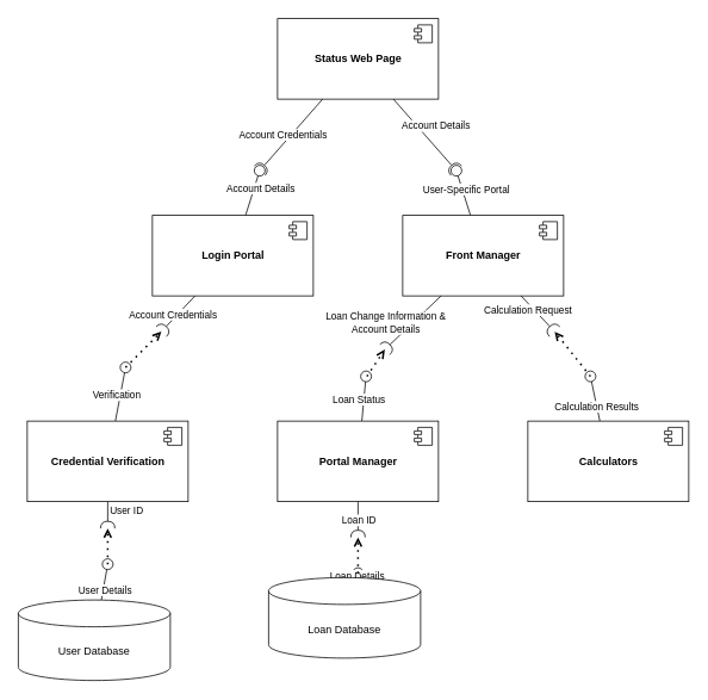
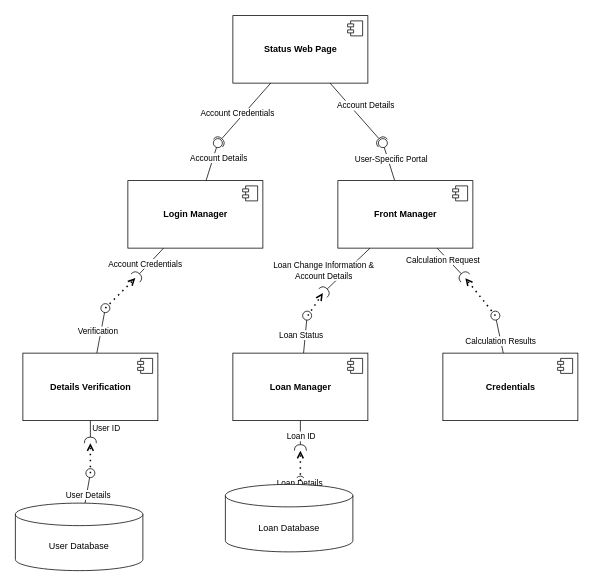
- <mxCell id="18" value="&lt;b&gt;Login Portal&lt;/b&gt;" style="html=1;dropTarget=0;" vertex="1" parent="1"><mxGeometry x="170" y="240" width="180" height="90" as="geometry" /></mxCell>
+ <mxCell id="18" value="&lt;b&gt;Login Manager&lt;/b&gt;" style="html=1;dropTarget=0;" vertex="1" parent="1"><mxGeometry x="170" y="240" width="180" height="90" as="geometry" /></mxCell>
- <mxCell id="6" value="&lt;b&gt;Credential Verification&lt;/b&gt;" style="html=1;dropTarget=0;" vertex="1" parent="1"><mxGeometry x="30" y="470" width="180" height="90" as="geometry" /></mxCell>
+ <mxCell id="6" value="&lt;b&gt;Details Verification&lt;/b&gt;" style="html=1;dropTarget=0;" vertex="1" parent="1"><mxGeometry x="30" y="470" width="180" height="90" as="geometry" /></mxCell>
- <mxCell id="10" value="&lt;b&gt;Portal Manager&lt;/b&gt;" style="html=1;dropTarget=0;" vertex="1" parent="1"><mxGeometry x="310" y="470" width="180" height="90" as="geometry" /></mxCell>
+ <mxCell id="10" value="&lt;b&gt;Loan Manager&lt;/b&gt;" style="html=1;dropTarget=0;" vertex="1" parent="1"><mxGeometry x="310" y="470" width="180" height="90" as="geometry" /></mxCell>
- <mxCell id="14" value="&lt;b&gt;Calculators&lt;/b&gt;" style="html=1;dropTarget=0;" vertex="1" parent="1"><mxGeometry x="590" y="470" width="180" height="90" as="geometry" /></mxCell>
+ <mxCell id="14" value="&lt;b&gt;Credentials&lt;/b&gt;" style="html=1;dropTarget=0;" vertex="1" parent="1"><mxGeometry x="590" y="470" width="180" height="90" as="geometry" /></mxCell>
